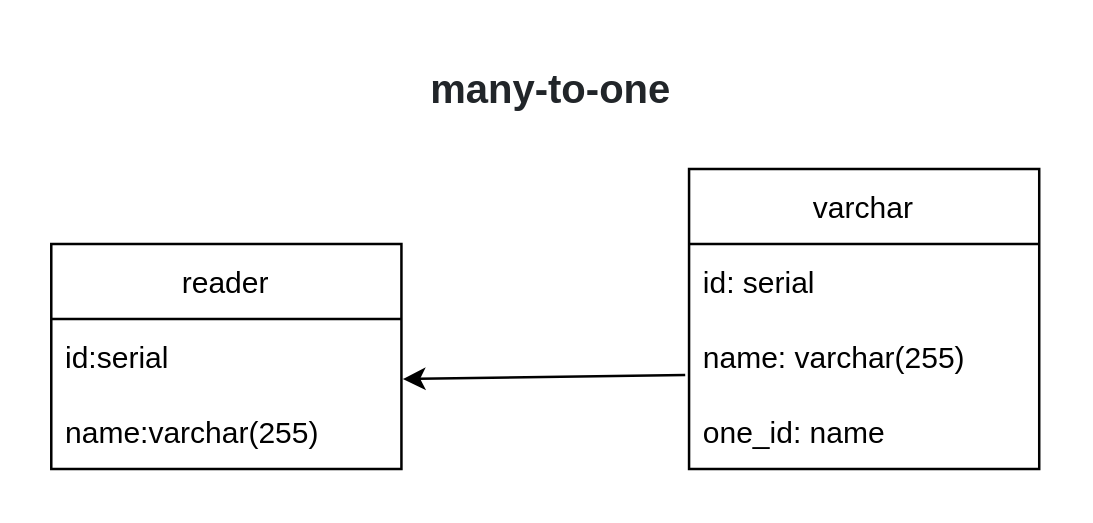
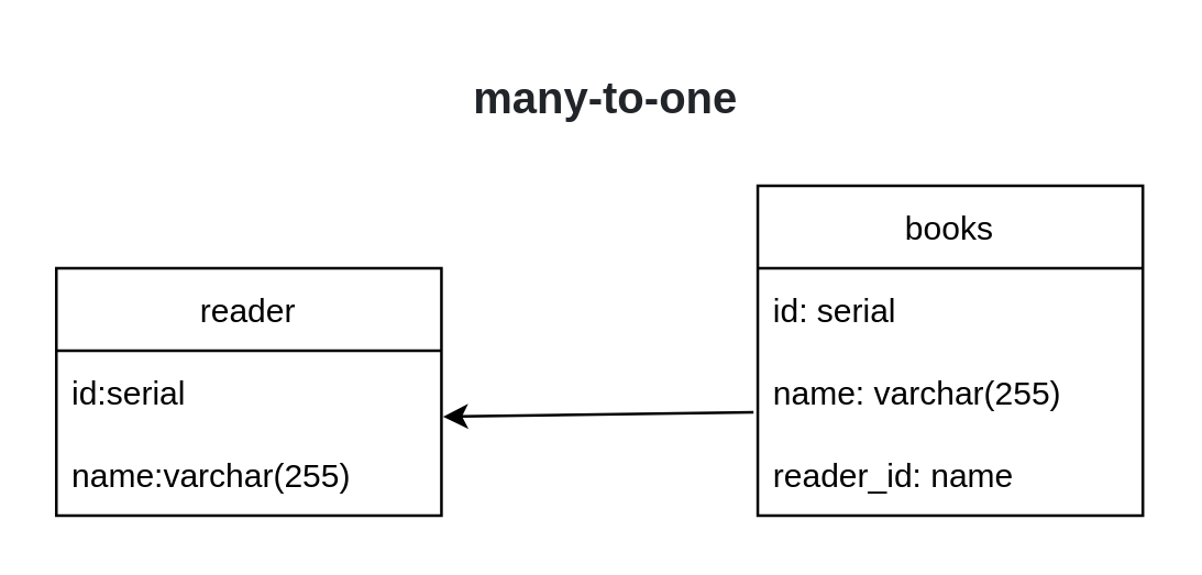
- <mxCell id="3" value="varchar" style="swimlane;fontStyle=0;childLayout=stackLayout;horizontal=1;startSize=30;horizontalStack=0;resizeParent=1;resizeParentMax=0;resizeLast=0;collapsible=1;marginBottom=0;" vertex="1" parent="1"><mxGeometry x="275" y="67" width="140" height="120" as="geometry"><mxRectangle x="370" y="87" width="60" height="30" as="alternateBounds" /></mxGeometry></mxCell>
+ <mxCell id="3" value="books" style="swimlane;fontStyle=0;childLayout=stackLayout;horizontal=1;startSize=30;horizontalStack=0;resizeParent=1;resizeParentMax=0;resizeLast=0;collapsible=1;marginBottom=0;" vertex="1" parent="1"><mxGeometry x="275" y="67" width="140" height="120" as="geometry"><mxRectangle x="370" y="87" width="60" height="30" as="alternateBounds" /></mxGeometry></mxCell>
- <mxCell id="6" value="one_id: name" style="text;strokeColor=none;fillColor=none;align=left;verticalAlign=middle;spacingLeft=4;spacingRight=4;overflow=hidden;points=[[0,0.5],[1,0.5]];portConstraint=eastwest;rotatable=0;" vertex="1" parent="3"><mxGeometry y="90" width="140" height="30" as="geometry" /></mxCell>
+ <mxCell id="6" value="reader_id: name" style="text;strokeColor=none;fillColor=none;align=left;verticalAlign=middle;spacingLeft=4;spacingRight=4;overflow=hidden;points=[[0,0.5],[1,0.5]];portConstraint=eastwest;rotatable=0;" vertex="1" parent="3"><mxGeometry y="90" width="140" height="30" as="geometry" /></mxCell>
